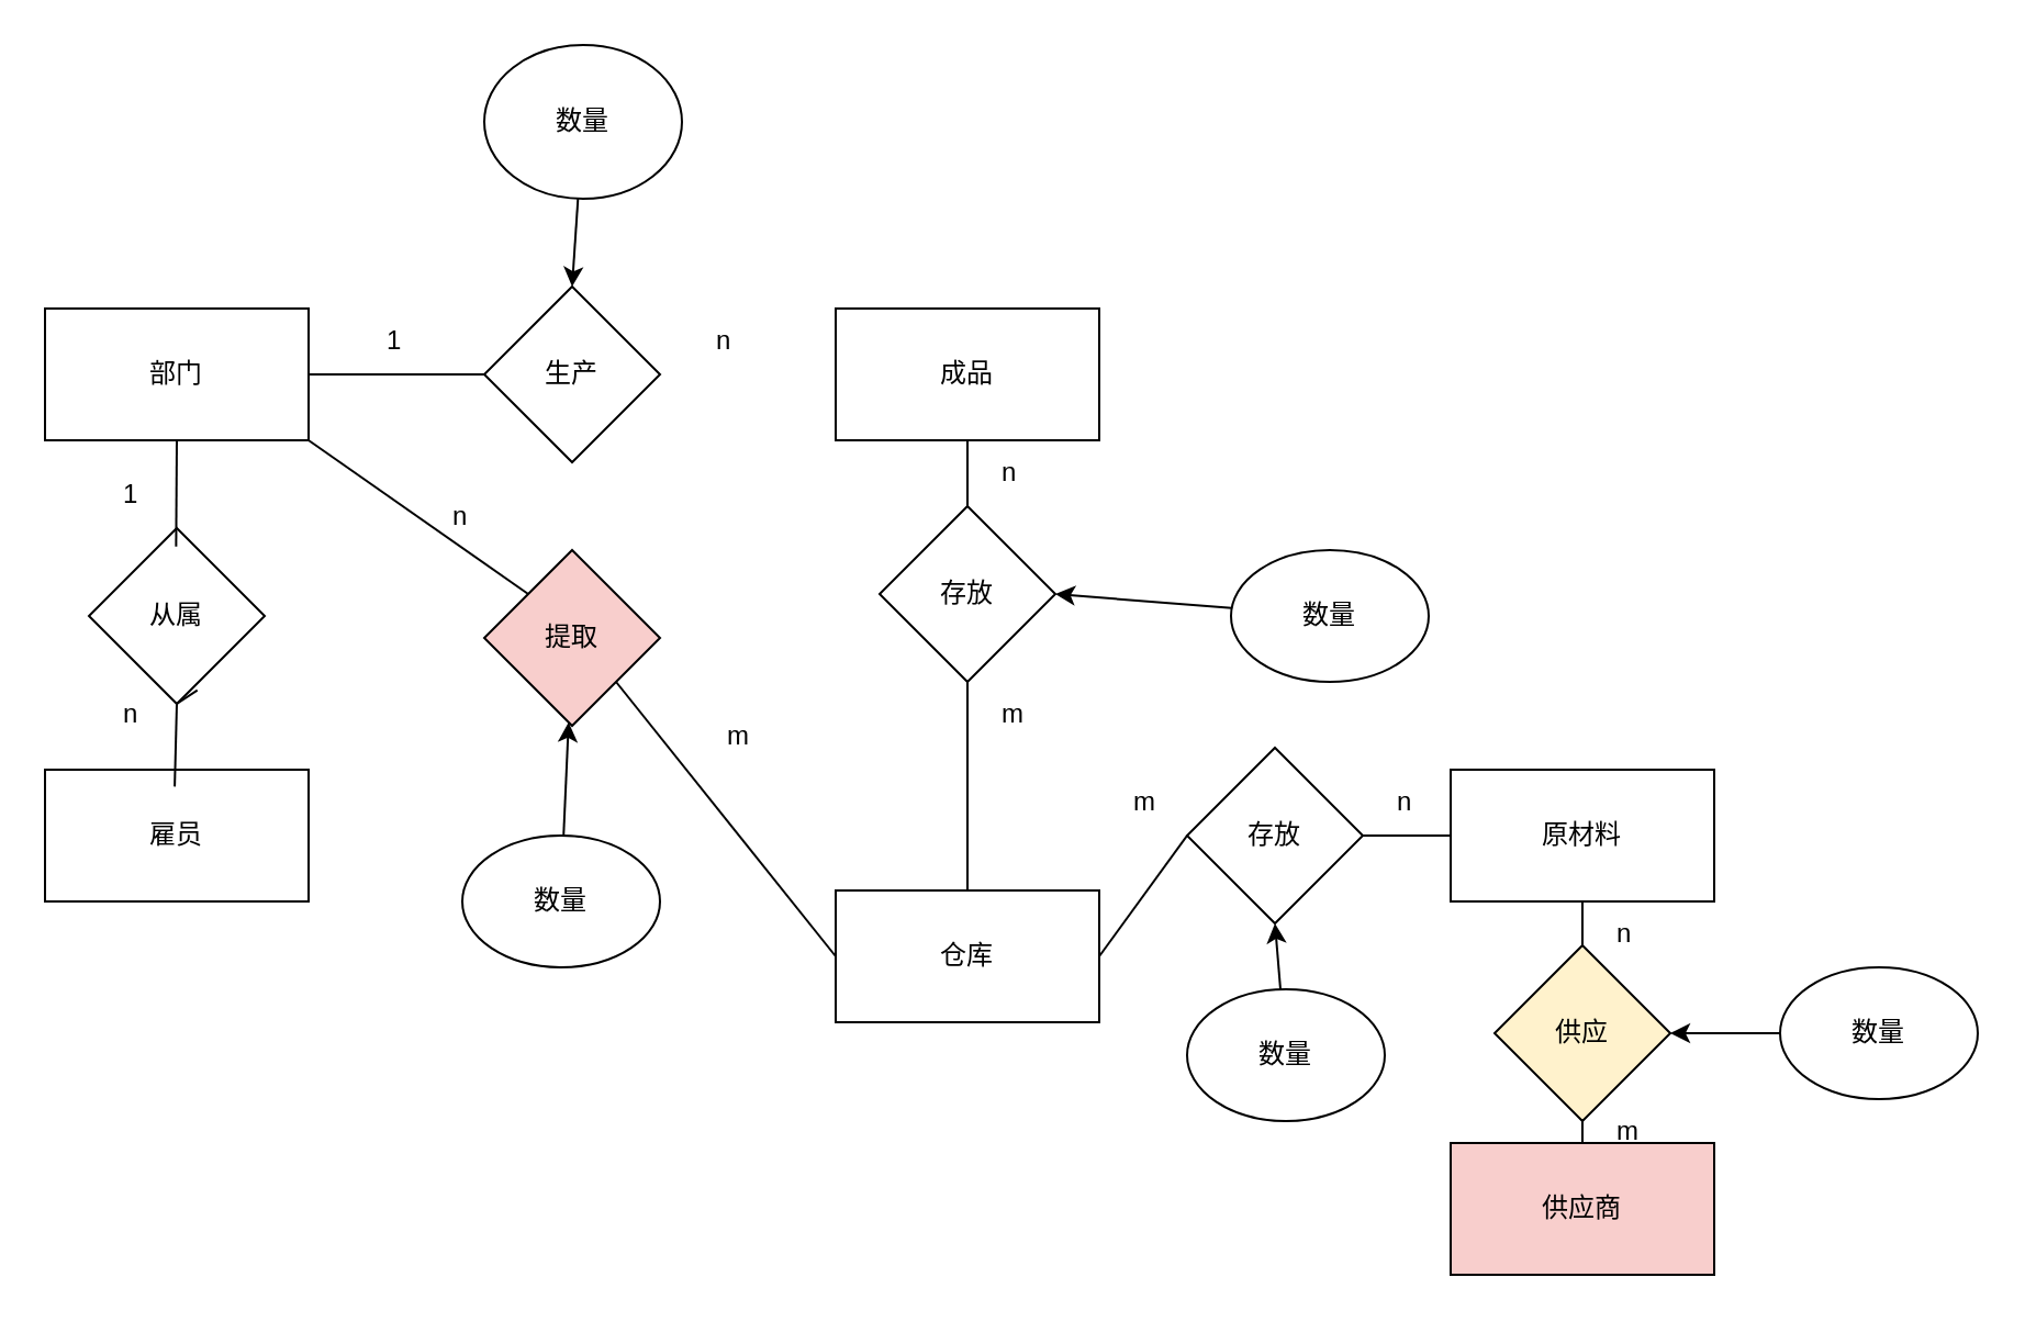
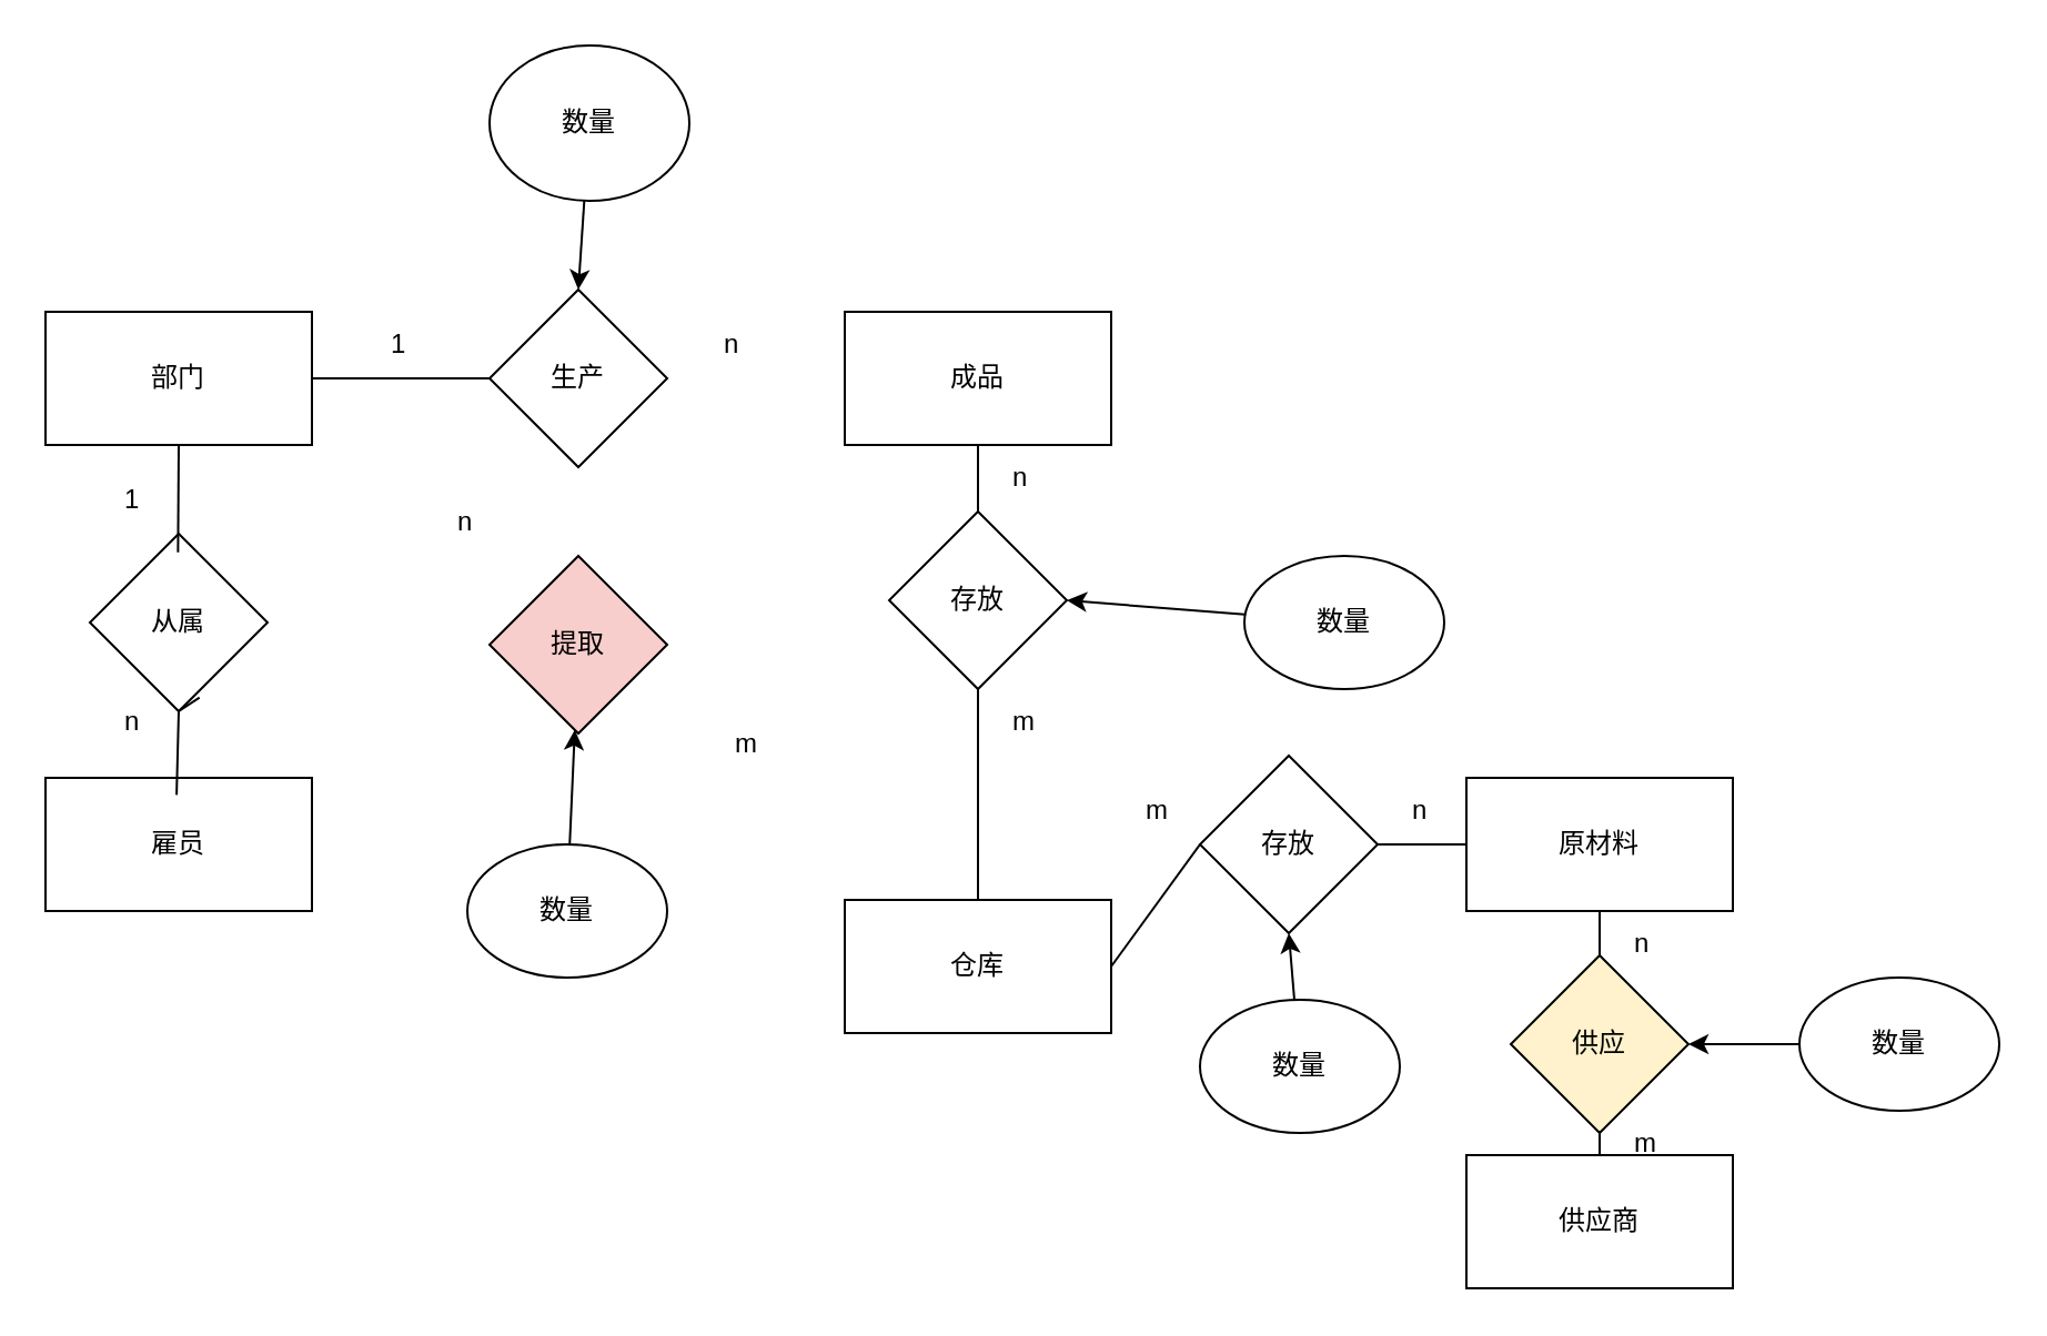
- <mxCell id="16" value="" style="endArrow=none;html=1;rounded=0;entryX=0;entryY=0;entryDx=0;entryDy=0;exitX=1;exitY=1;exitDx=0;exitDy=0;" edge="1" parent="1" source="2" target="11"><mxGeometry width="50" height="50" relative="1" as="geometry"><mxPoint x="370" y="380" as="sourcePoint" /><mxPoint x="420" y="330" as="targetPoint" /></mxGeometry></mxCell>
- <mxCell id="17" value="" style="endArrow=none;html=1;rounded=0;entryX=1;entryY=1;entryDx=0;entryDy=0;exitX=0;exitY=0.5;exitDx=0;exitDy=0;" edge="1" parent="1" source="5" target="11"><mxGeometry width="50" height="50" relative="1" as="geometry"><mxPoint x="370" y="380" as="sourcePoint" /><mxPoint x="420" y="330" as="targetPoint" /></mxGeometry></mxCell>
- <mxCell id="7" value="供应商" style="rounded=0;whiteSpace=wrap;html=1;fillColor=#f8cecc;" vertex="1" parent="1"><mxGeometry x="660" y="520" width="120" height="60" as="geometry" /></mxCell>
+ <mxCell id="7" value="供应商" style="rounded=0;whiteSpace=wrap;html=1;" vertex="1" parent="1"><mxGeometry x="660" y="520" width="120" height="60" as="geometry" /></mxCell>
